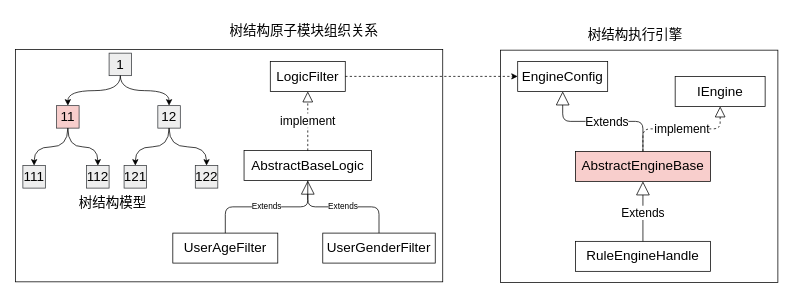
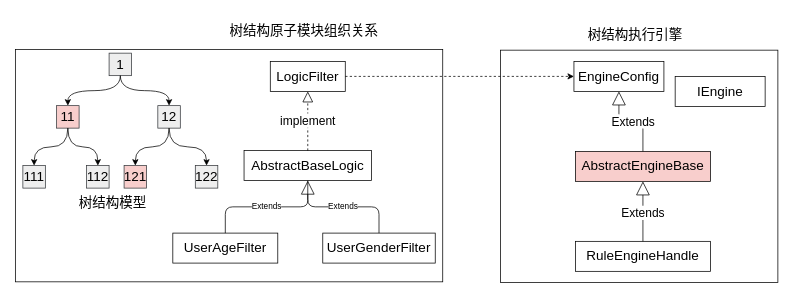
- <mxCell id="12" value="&lt;font style=&quot;font-size: 18px&quot;&gt;EngineConfig&lt;/font&gt;" style="rounded=0;whiteSpace=wrap;html=1;" parent="10" vertex="1"><mxGeometry x="23" y="15" width="120" height="40" as="geometry" /></mxCell>
+ <mxCell id="12" value="&lt;font style=&quot;font-size: 18px&quot;&gt;EngineConfig&lt;/font&gt;" style="rounded=0;whiteSpace=wrap;html=1;" parent="10" vertex="1"><mxGeometry x="98" y="15" width="120" height="40" as="geometry" /></mxCell>
- <mxCell id="15" value="implement" style="endArrow=block;dashed=1;endFill=0;endSize=12;html=1;exitX=0.5;exitY=0;exitDx=0;exitDy=0;entryX=0.5;entryY=1;entryDx=0;entryDy=0;fontSize=16;edgeStyle=orthogonalEdgeStyle;" parent="10" source="14" target="13" edge="1"><mxGeometry width="160" relative="1" as="geometry"><mxPoint x="170" y="145" as="sourcePoint" /><mxPoint x="170" y="55" as="targetPoint" /><mxPoint as="offset" /></mxGeometry></mxCell>
- <mxCell id="32" value="&lt;font style=&quot;font-size: 18px&quot;&gt;121&lt;/font&gt;" style="rounded=0;whiteSpace=wrap;html=1;fillColor=#eeeeee;strokeColor=#36393d;" parent="22" vertex="1"><mxGeometry x="135" y="150" width="30" height="30" as="geometry" /></mxCell>
+ <mxCell id="32" value="&lt;font style=&quot;font-size: 18px&quot;&gt;121&lt;/font&gt;" style="rounded=0;whiteSpace=wrap;html=1;fillColor=#f8cecc;strokeColor=#36393d;" parent="22" vertex="1"><mxGeometry x="135" y="150" width="30" height="30" as="geometry" /></mxCell>
